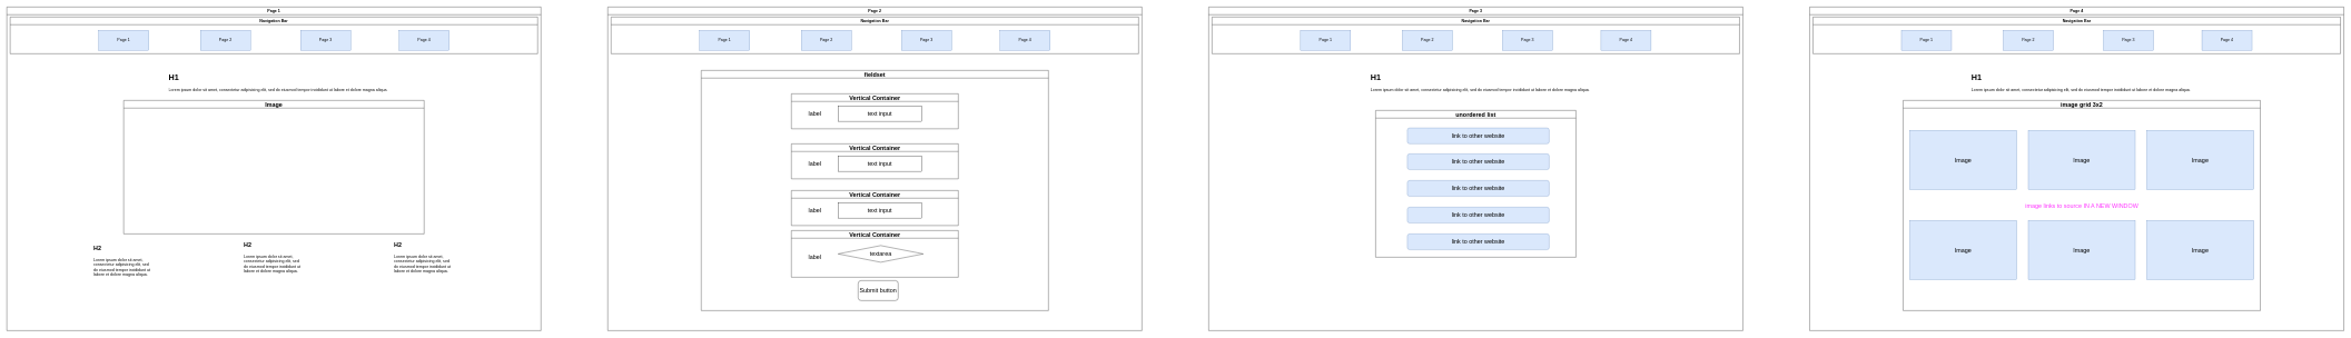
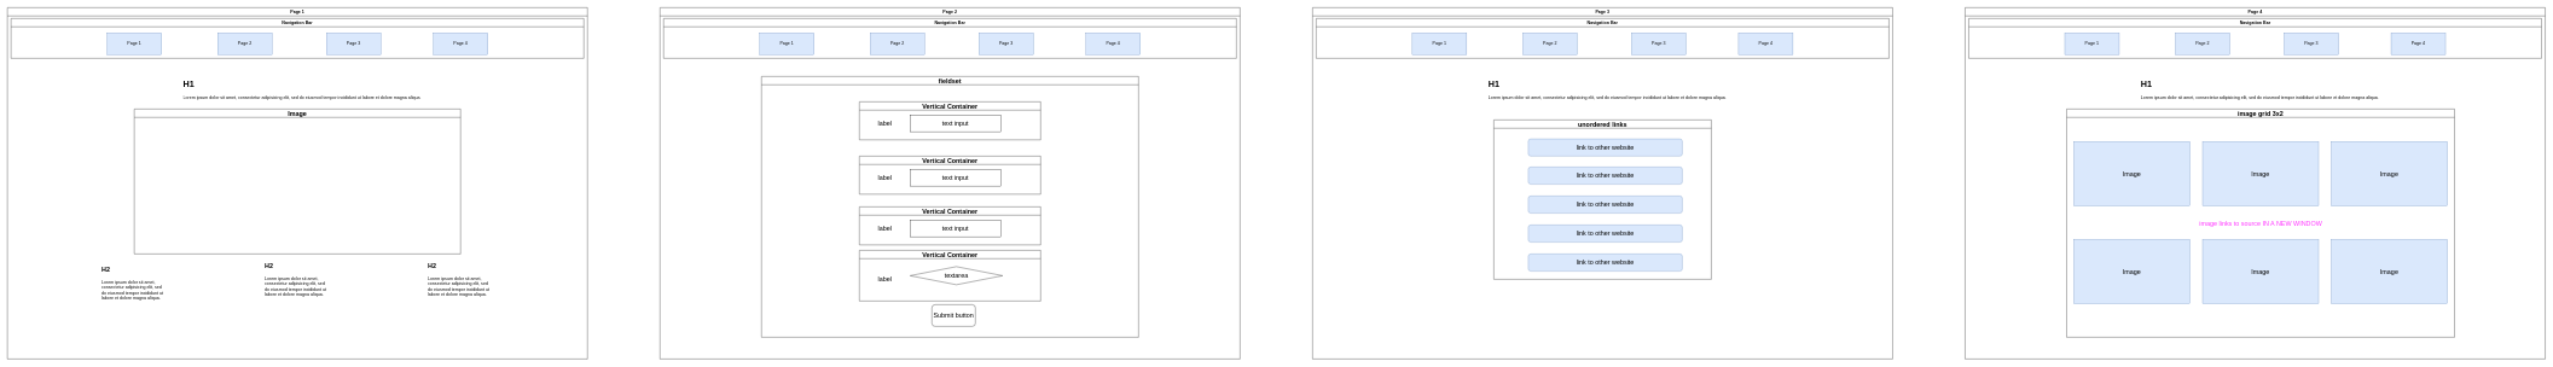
- <mxCell id="40" value="unordered list" style="swimlane;fontSize=18;" vertex="1" parent="33"><mxGeometry x="500" y="310" width="600" height="440" as="geometry" /></mxCell>
+ <mxCell id="40" value="unordered links" style="swimlane;fontSize=18;" vertex="1" parent="33"><mxGeometry x="500" y="310" width="600" height="440" as="geometry" /></mxCell>
